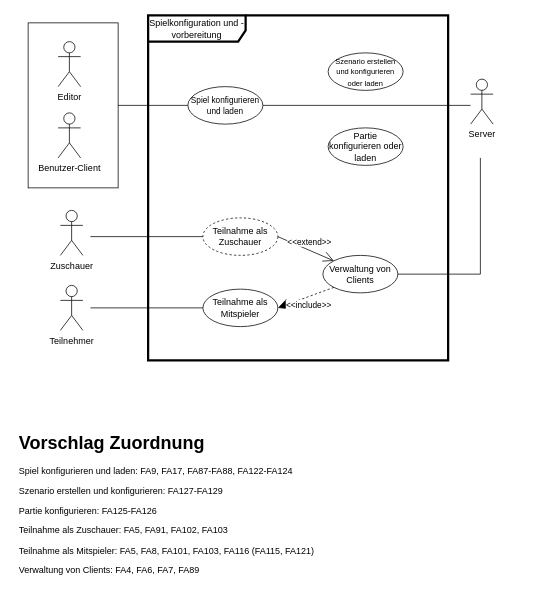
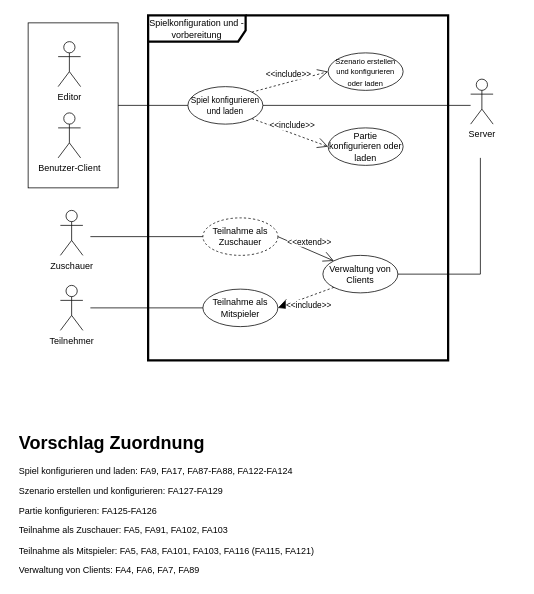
+ <mxCell id="8" value="&lt;div&gt;&amp;lt;&amp;lt;include&amp;gt;&amp;gt;&lt;/div&gt;" style="endArrow=open;endSize=12;dashed=1;html=1;rounded=0;exitX=1;exitY=0;exitDx=0;exitDy=0;entryX=0;entryY=0.5;entryDx=0;entryDy=0;" parent="1" source="5" target="7" edge="1"><mxGeometry y="10" width="160" relative="1" as="geometry"><mxPoint x="467" y="-50" as="sourcePoint" /><mxPoint x="521.38" y="-27.544" as="targetPoint" /><mxPoint as="offset" /></mxGeometry></mxCell>
+ <mxCell id="14" value="&lt;div&gt;&amp;lt;&amp;lt;include&amp;gt;&amp;gt;&lt;/div&gt;" style="endArrow=open;endSize=12;dashed=1;html=1;rounded=0;exitX=1;exitY=1;exitDx=0;exitDy=0;entryX=0;entryY=0.5;entryDx=0;entryDy=0;" parent="1" source="5" target="13" edge="1"><mxGeometry y="10" width="160" relative="1" as="geometry"><mxPoint x="357" y="150" as="sourcePoint" /><mxPoint x="447" y="105" as="targetPoint" /><mxPoint as="offset" /></mxGeometry></mxCell>
